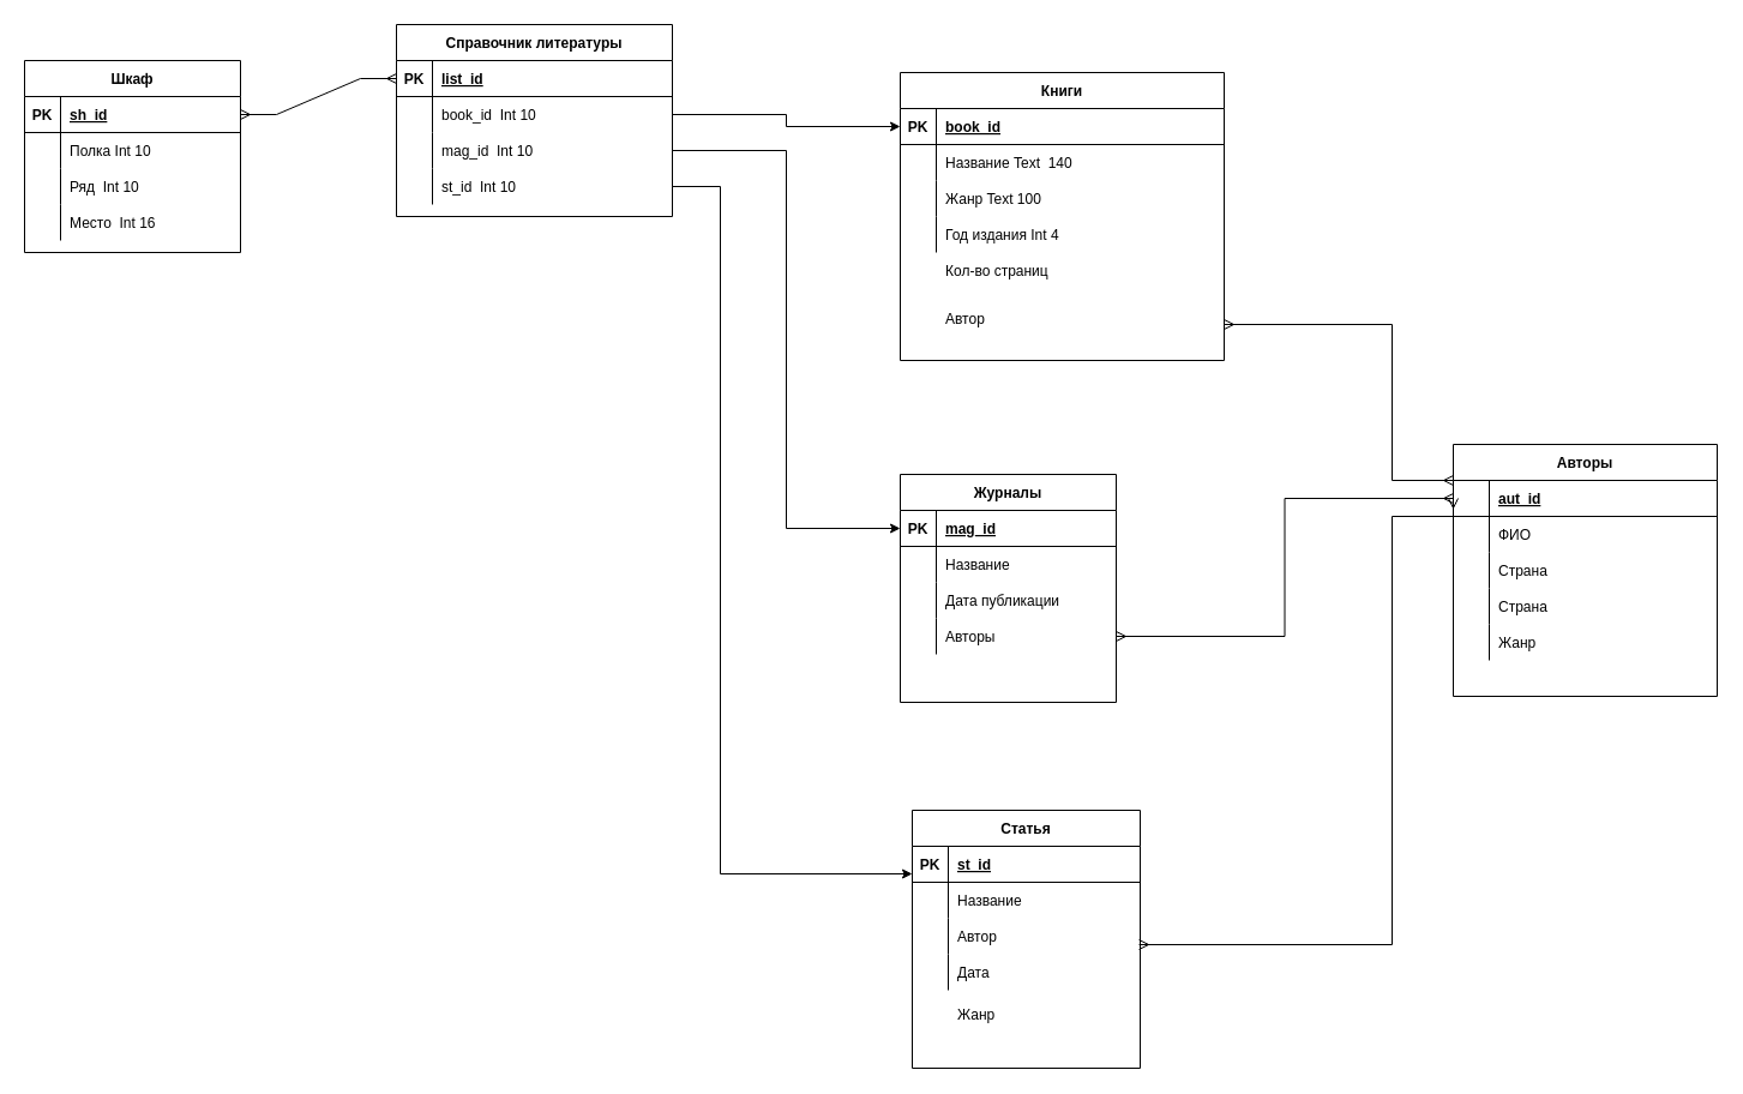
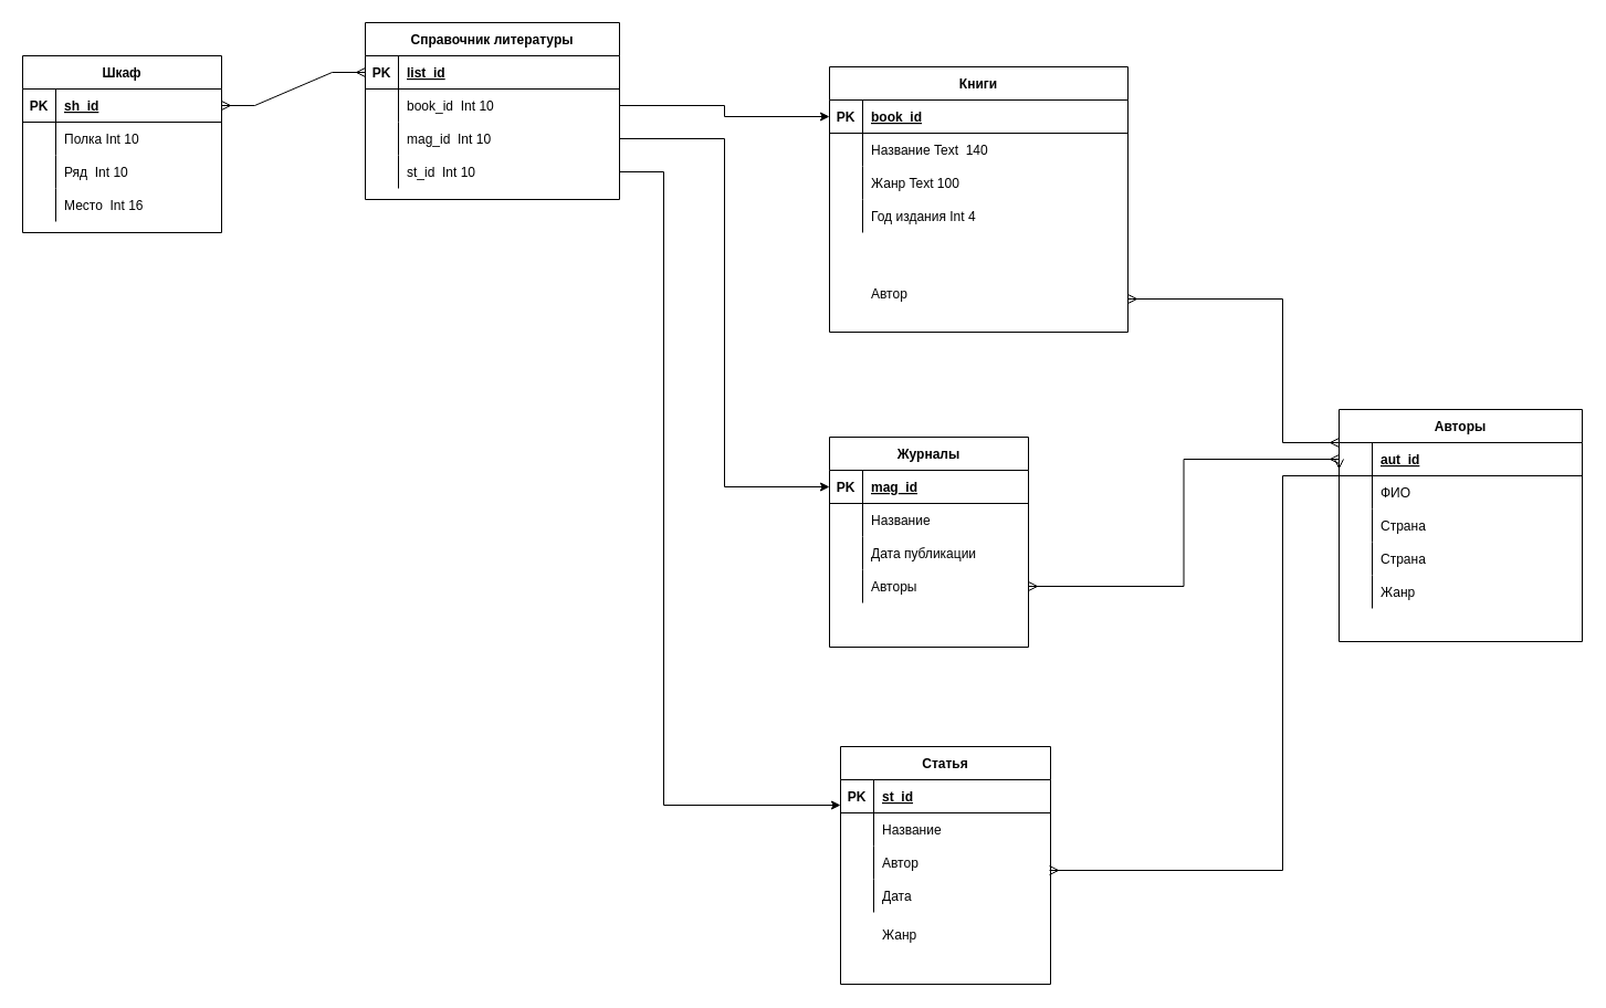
- <mxCell id="31" value="Кол-во страниц " style="shape=partialRectangle;connectable=0;fillColor=none;top=0;left=0;bottom=0;right=0;align=left;spacingLeft=6;overflow=hidden;" vertex="1" parent="1"><mxGeometry x="780" y="210" width="150" height="30" as="geometry"><mxRectangle width="150" height="30" as="alternateBounds" /></mxGeometry></mxCell>
